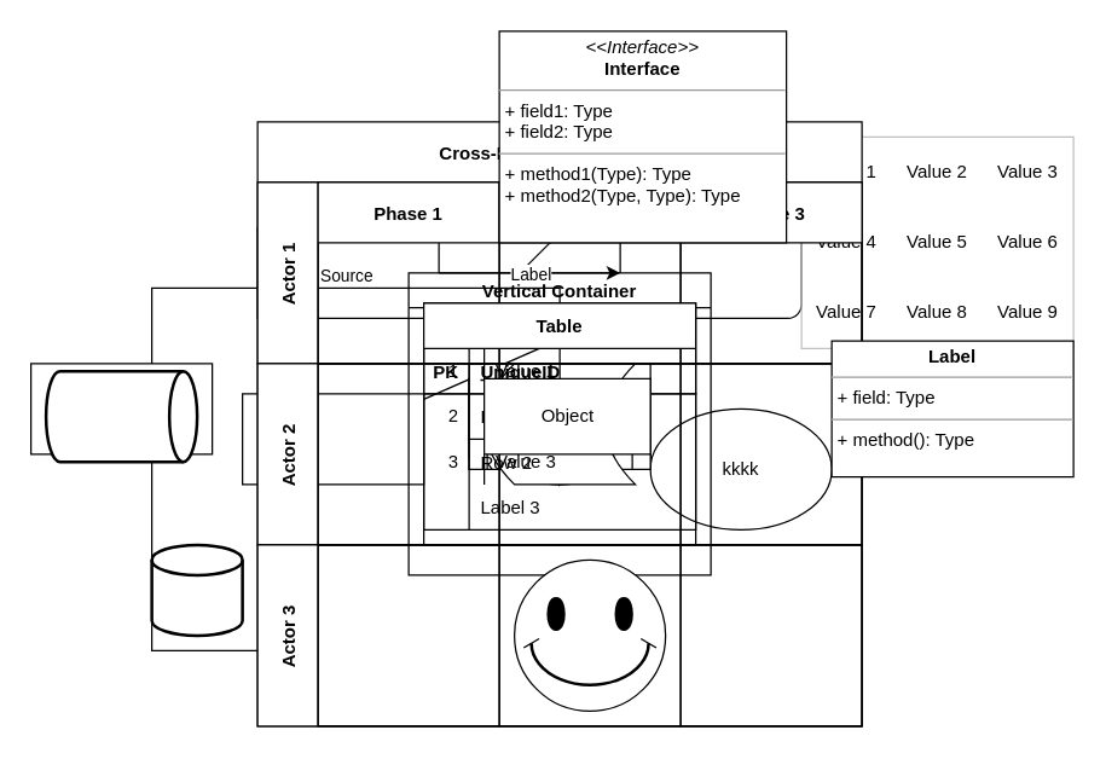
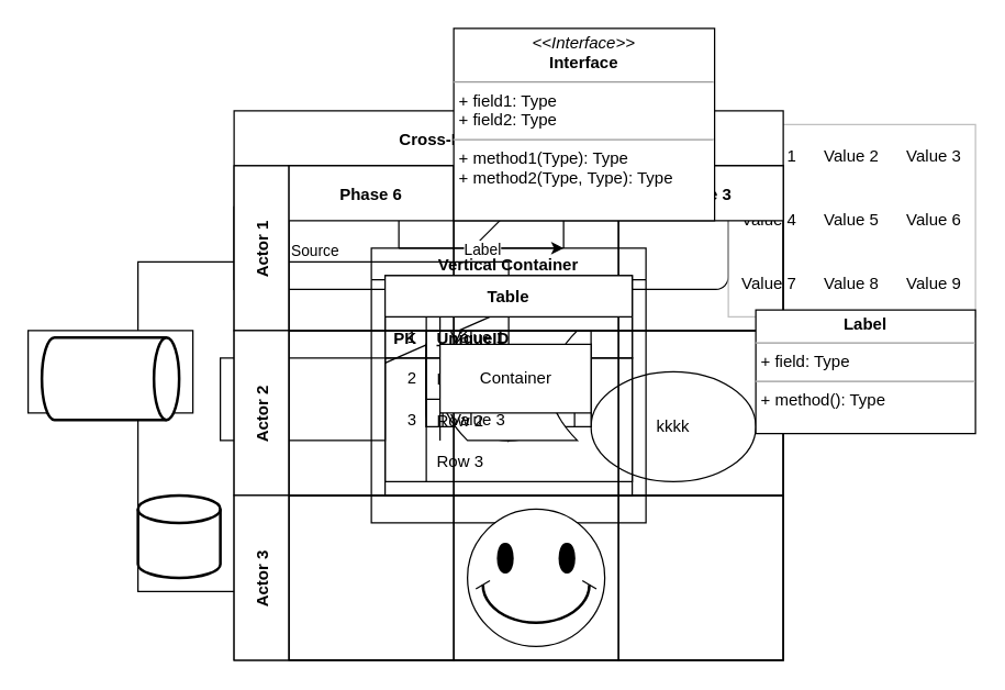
- <mxCell id="24" value="Phase 1" style="swimlane;connectable=0;startSize=40;collapsible=0;recursiveResize=0;expand=0;pointerEvents=0;" vertex="1" parent="23"><mxGeometry x="40" width="120" height="120" as="geometry"><mxRectangle width="120" height="120" as="alternateBounds" /></mxGeometry></mxCell>
+ <mxCell id="24" value="Phase 6" style="swimlane;connectable=0;startSize=40;collapsible=0;recursiveResize=0;expand=0;pointerEvents=0;" vertex="1" parent="23"><mxGeometry x="40" width="120" height="120" as="geometry"><mxRectangle width="120" height="120" as="alternateBounds" /></mxGeometry></mxCell>
- <mxCell id="62" value="Object" style="html=1;" vertex="1" parent="1"><mxGeometry x="320" y="250" width="110" height="50" as="geometry" /></mxCell>
+ <mxCell id="62" value="Container" style="html=1;" vertex="1" parent="1"><mxGeometry x="320" y="250" width="110" height="50" as="geometry" /></mxCell>
- <mxCell id="61" value="Label 3" style="shape=partialRectangle;connectable=0;fillColor=none;top=0;left=0;bottom=0;right=0;align=left;spacingLeft=6;overflow=hidden;" vertex="1" parent="59"><mxGeometry x="30" width="150" height="30" as="geometry"><mxRectangle width="150" height="30" as="alternateBounds" /></mxGeometry></mxCell>
+ <mxCell id="61" value="Row 3" style="shape=partialRectangle;connectable=0;fillColor=none;top=0;left=0;bottom=0;right=0;align=left;spacingLeft=6;overflow=hidden;" vertex="1" parent="59"><mxGeometry x="30" width="150" height="30" as="geometry"><mxRectangle width="150" height="30" as="alternateBounds" /></mxGeometry></mxCell>
